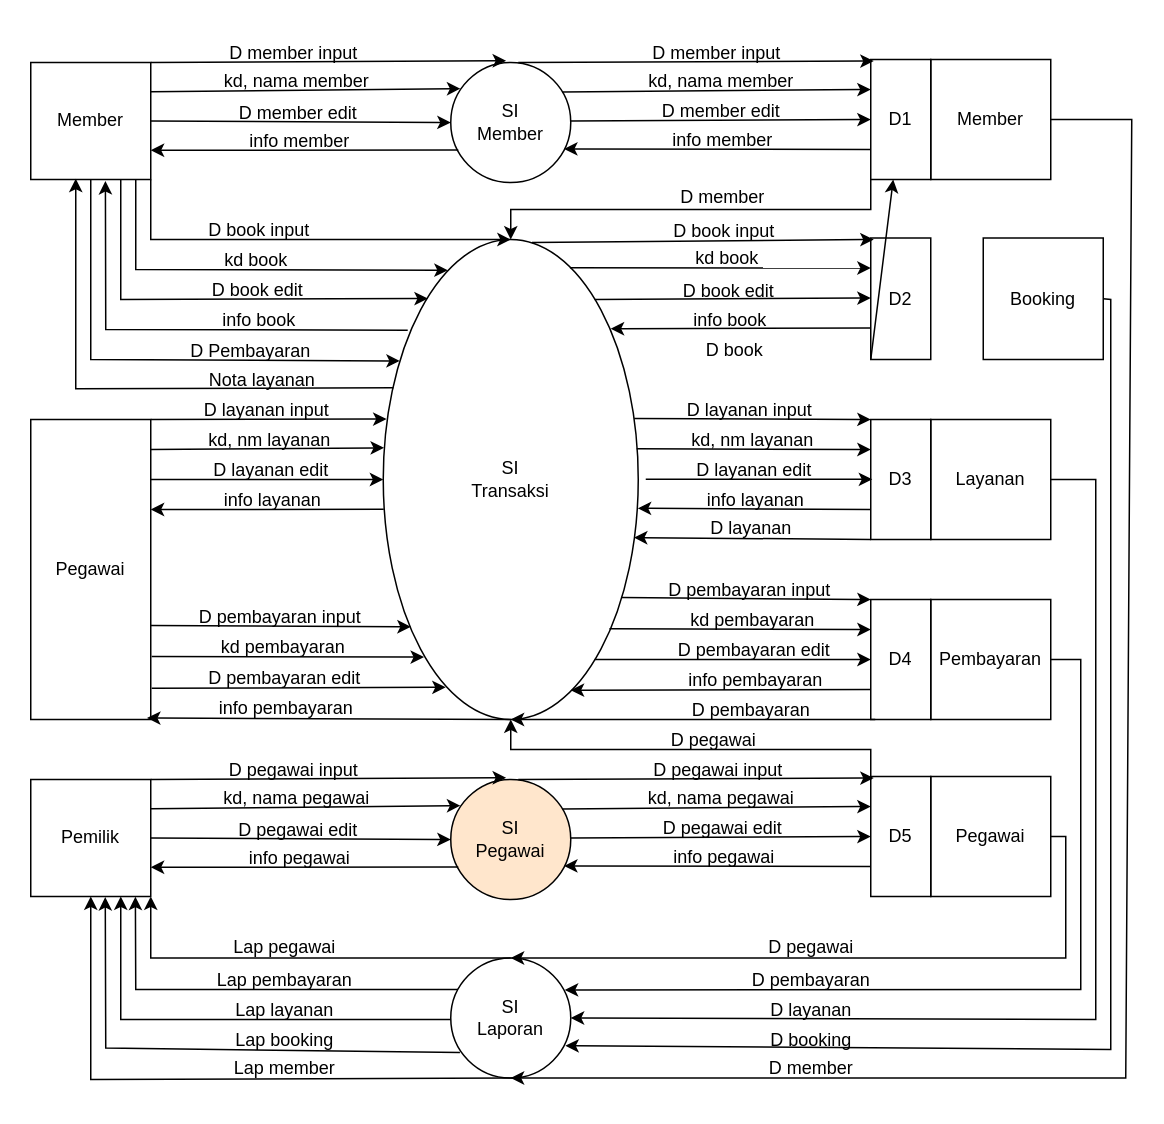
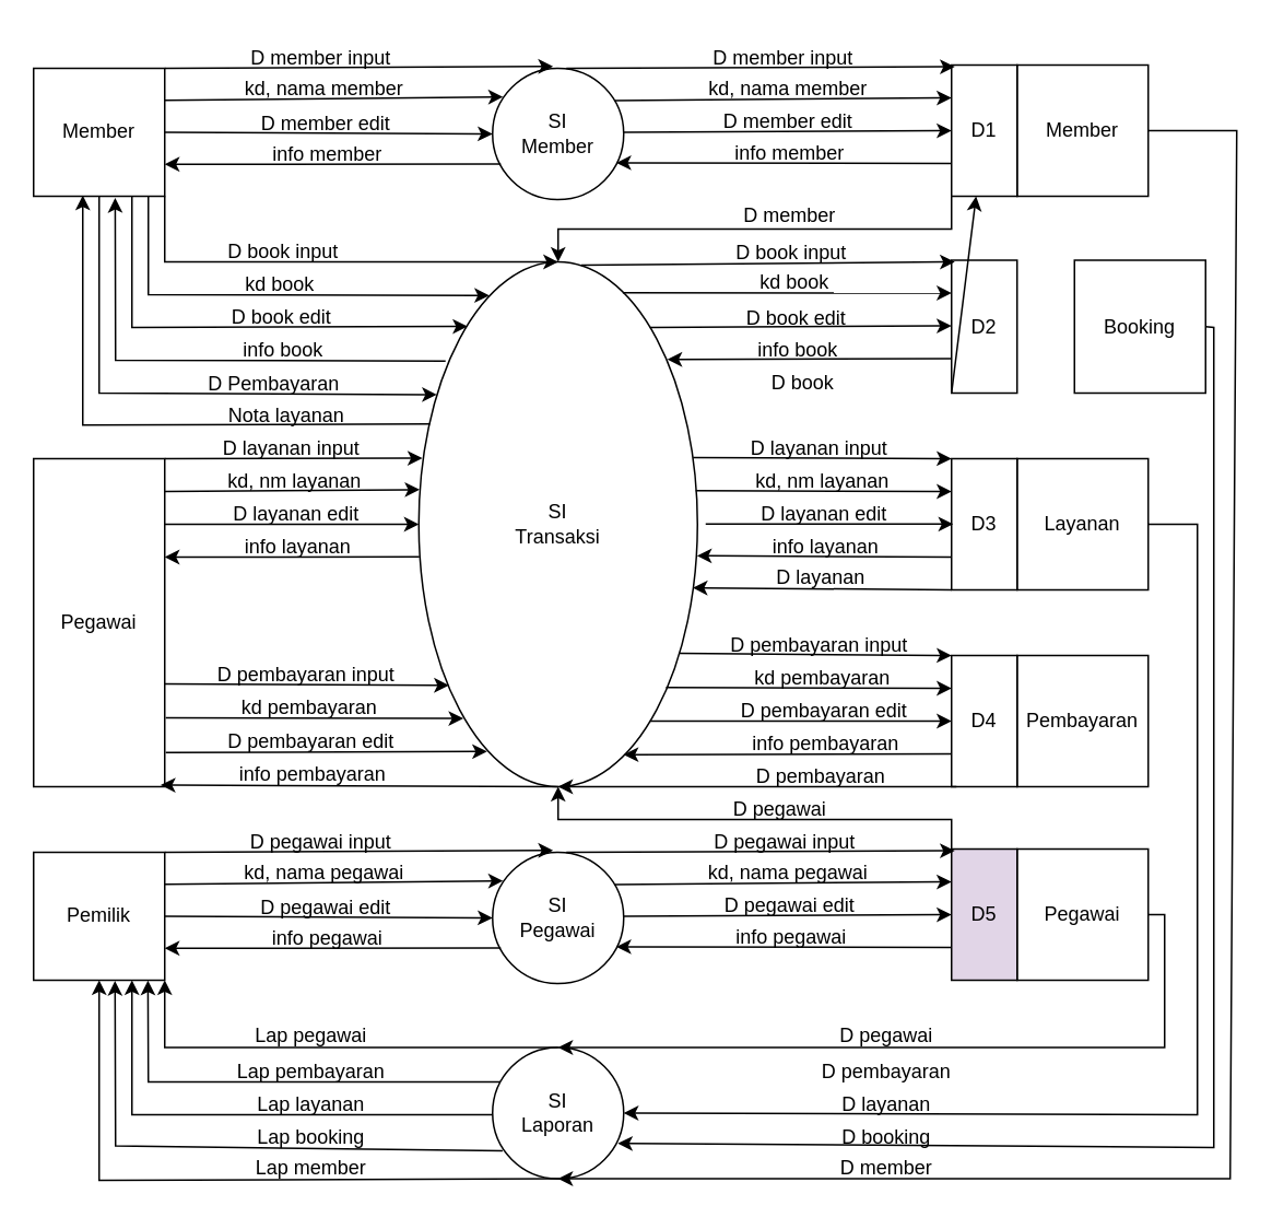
- <mxCell id="50" value="D5" style="rounded=0;whiteSpace=wrap;html=1;" vertex="1" parent="1"><mxGeometry x="580" y="517" width="40" height="80" as="geometry" /></mxCell>
+ <mxCell id="50" value="D5" style="rounded=0;whiteSpace=wrap;html=1;fillColor=#e1d5e7;" vertex="1" parent="1"><mxGeometry x="580" y="517" width="40" height="80" as="geometry" /></mxCell>
- <mxCell id="48" value="SI&lt;div&gt;Pegawai&lt;/div&gt;" style="ellipse;whiteSpace=wrap;html=1;fillColor=#ffe6cc;" vertex="1" parent="1"><mxGeometry x="300" y="519" width="80" height="80" as="geometry" /></mxCell>
+ <mxCell id="48" value="SI&lt;div&gt;Pegawai&lt;/div&gt;" style="ellipse;whiteSpace=wrap;html=1;" vertex="1" parent="1"><mxGeometry x="300" y="519" width="80" height="80" as="geometry" /></mxCell>
- <mxCell id="113" value="" style="endArrow=classic;html=1;rounded=0;exitX=1;exitY=0.5;exitDx=0;exitDy=0;entryX=0.95;entryY=0.266;entryDx=0;entryDy=0;entryPerimeter=0;" edge="1" parent="1" source="12" target="14"><mxGeometry width="50" height="50" relative="1" as="geometry"><mxPoint x="520" y="479" as="sourcePoint" /><mxPoint x="570" y="429" as="targetPoint" /><Array as="points"><mxPoint x="720" y="439" /><mxPoint x="720" y="659" /></Array></mxGeometry></mxCell>
